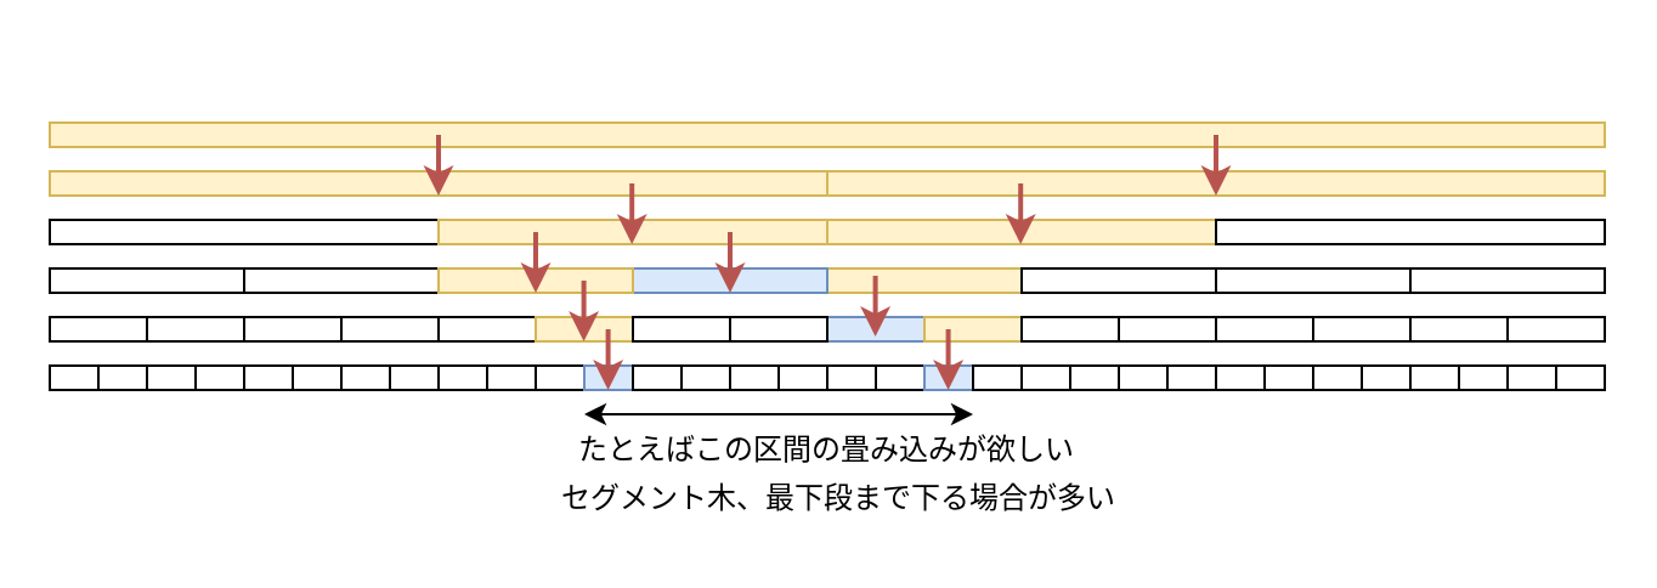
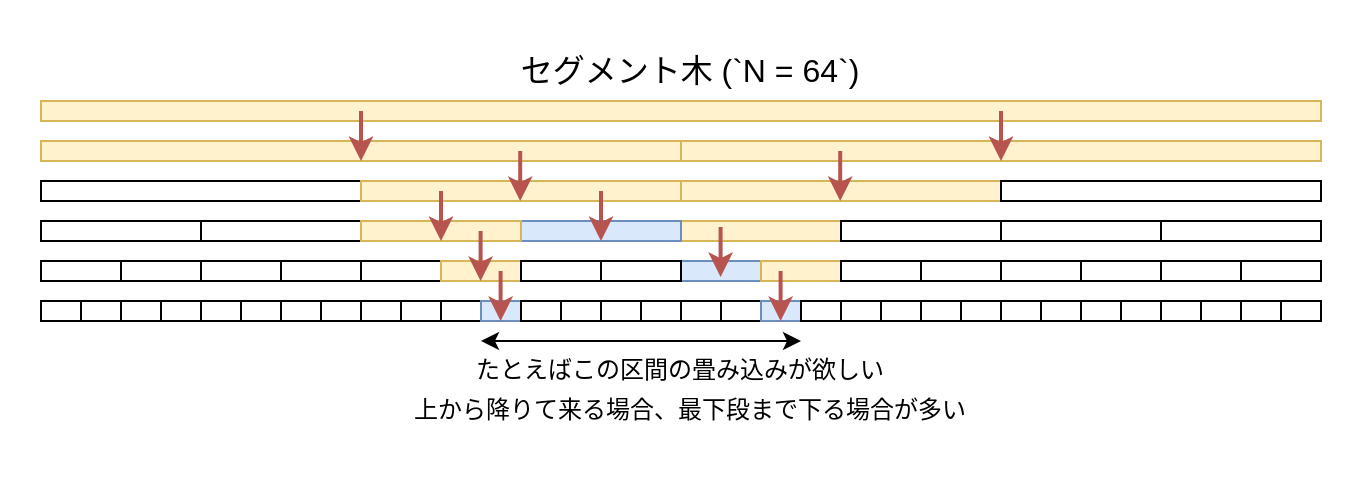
+ <mxCell id="65" value="&lt;font style=&quot;font-size: 16px;&quot;&gt;セグメント木 (`N = 64`)&lt;/font&gt;" style="text;html=1;align=center;verticalAlign=middle;whiteSpace=wrap;rounded=0;" parent="1" vertex="1"><mxGeometry x="210" y="20" width="270" height="30" as="geometry" /></mxCell>
- <mxCell id="78" value="セグメント木、最下段まで下る場合が多い" style="text;html=1;align=center;verticalAlign=middle;whiteSpace=wrap;rounded=0;" vertex="1" parent="1"><mxGeometry x="205" y="190" width="280" height="30" as="geometry" /></mxCell>
+ <mxCell id="78" value="上から降りて来る場合、最下段まで下る場合が多い" style="text;html=1;align=center;verticalAlign=middle;whiteSpace=wrap;rounded=0;" vertex="1" parent="1"><mxGeometry x="205" y="190" width="280" height="30" as="geometry" /></mxCell>
